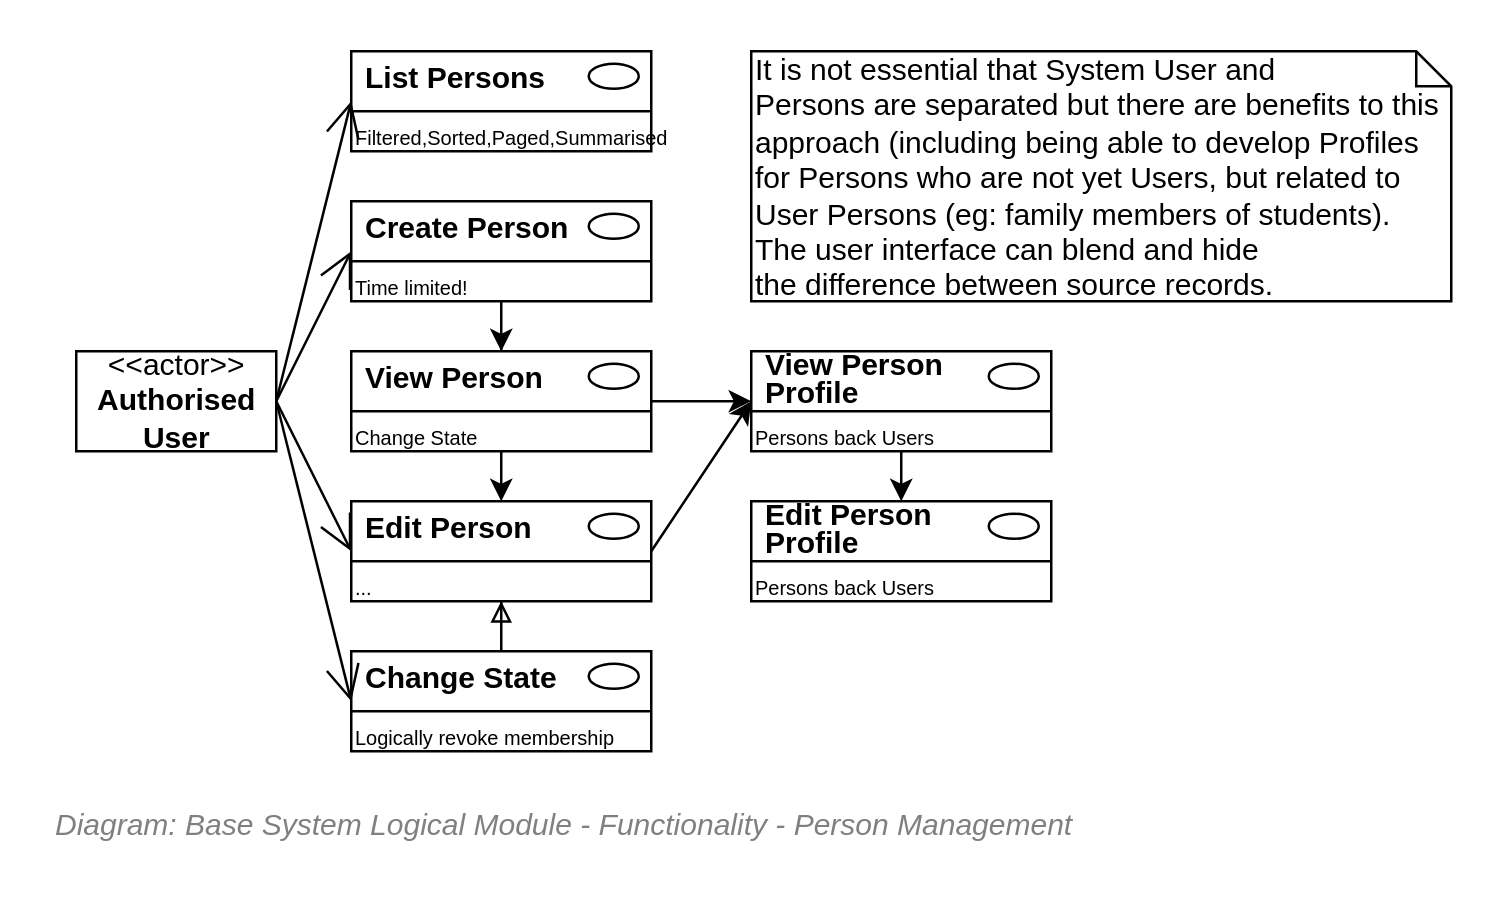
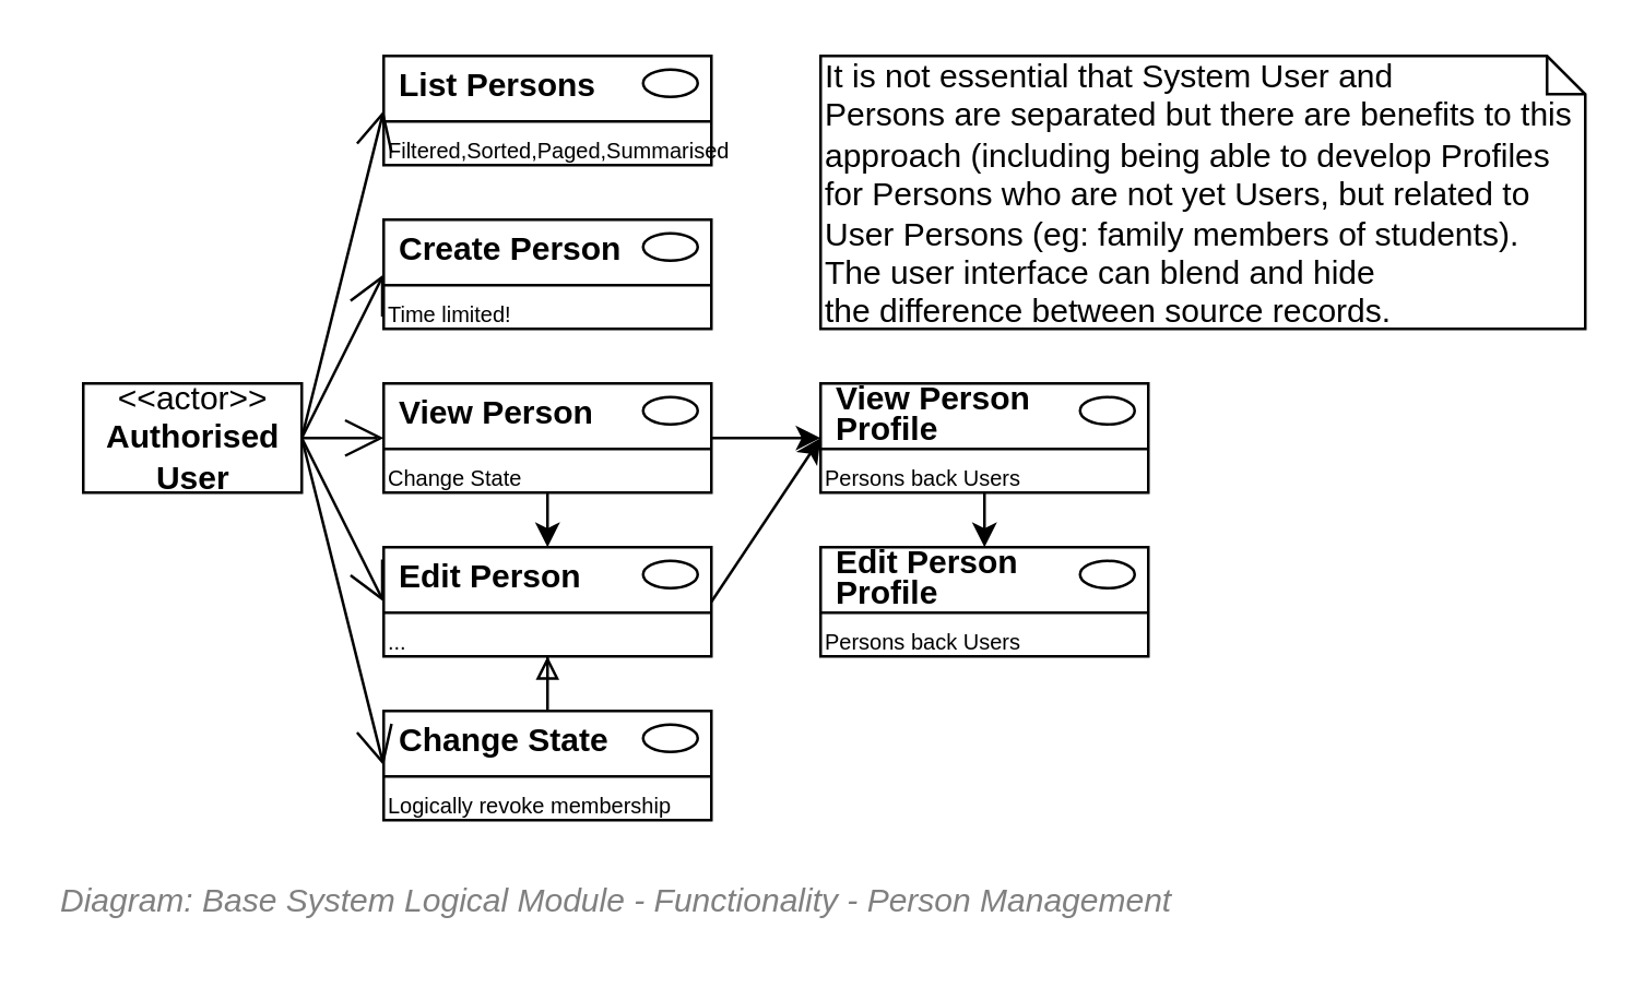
- <mxCell id="27" style="edgeStyle=orthogonalEdgeStyle;rounded=0;orthogonalLoop=1;jettySize=auto;html=1;entryX=0.5;entryY=0;entryDx=0;entryDy=0;" parent="1" source="7" target="10" edge="1"><mxGeometry relative="1" as="geometry" /></mxCell>
+ <mxCell id="19" value="" style="endArrow=open;endFill=1;endSize=12;html=1;strokeColor=#000000;fontSize=12;entryX=0;entryY=1;entryDx=0;entryDy=0;exitX=1;exitY=0.5;exitDx=0;exitDy=0;" parent="1" source="2" target="10" edge="1"><mxGeometry width="160" relative="1" as="geometry"><mxPoint x="110" y="250" as="sourcePoint" /><mxPoint x="150" y="170" as="targetPoint" /></mxGeometry></mxCell>
